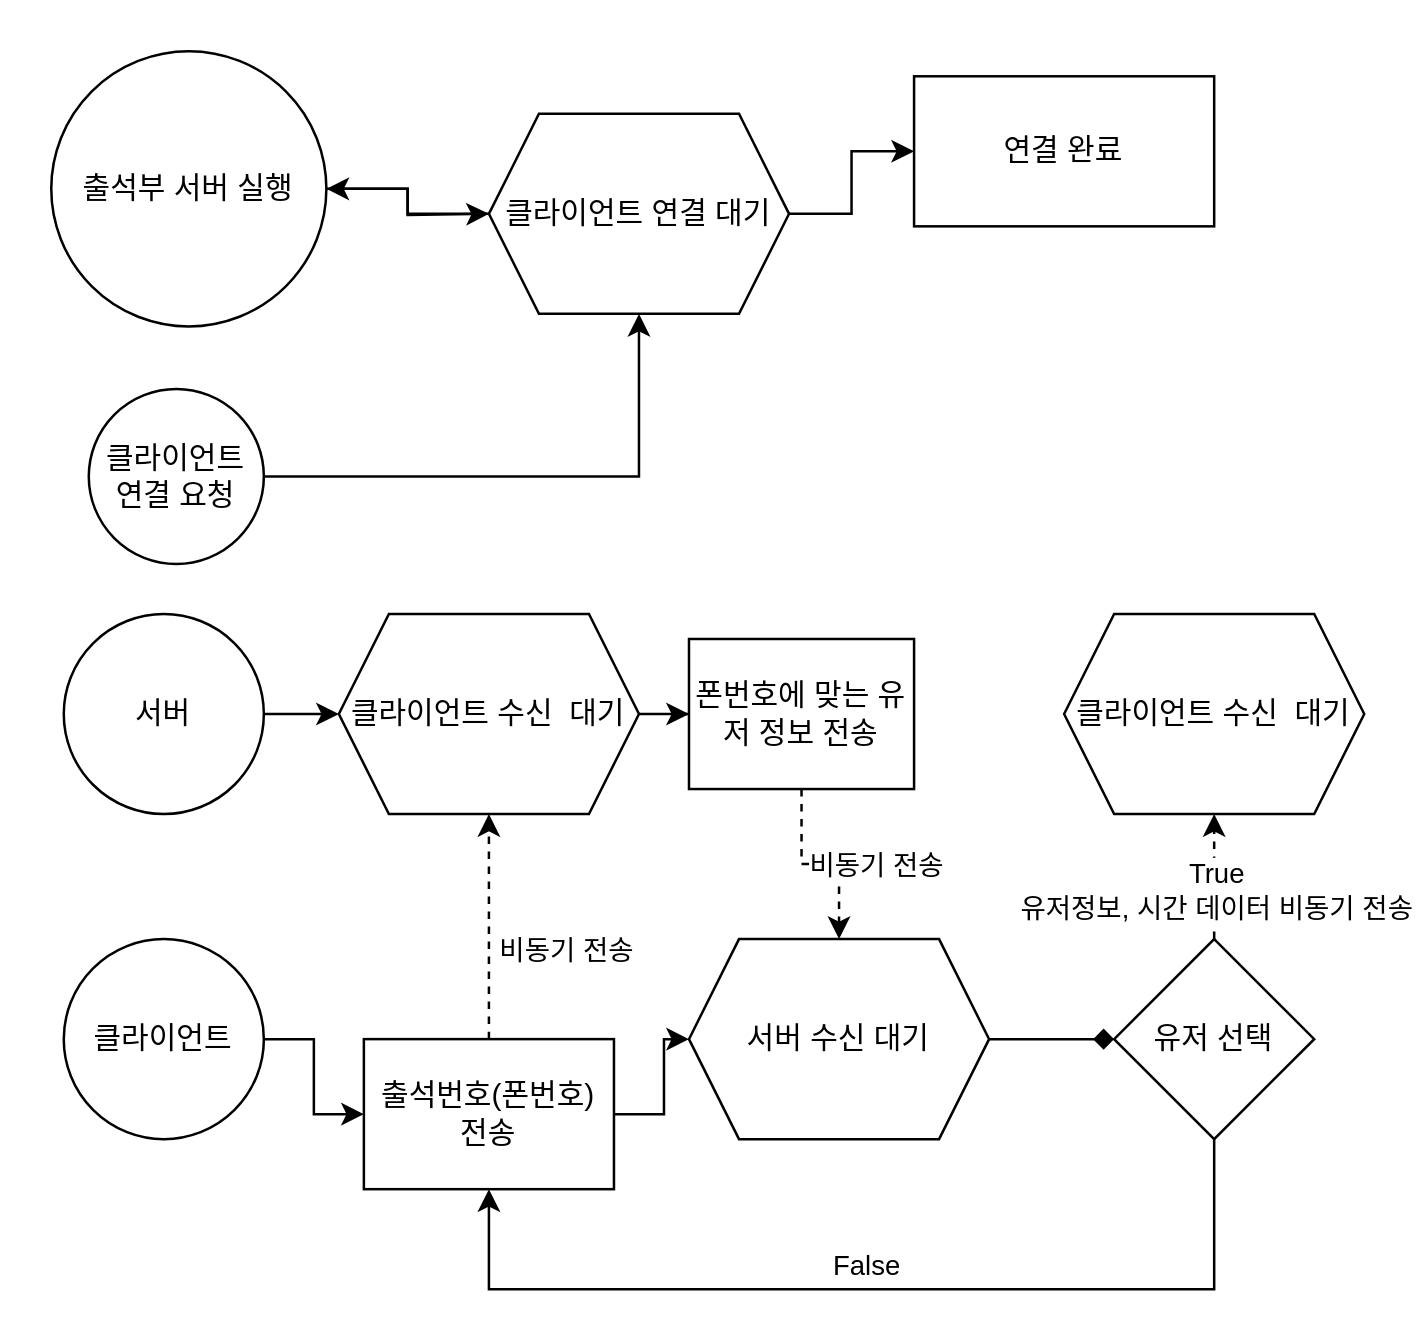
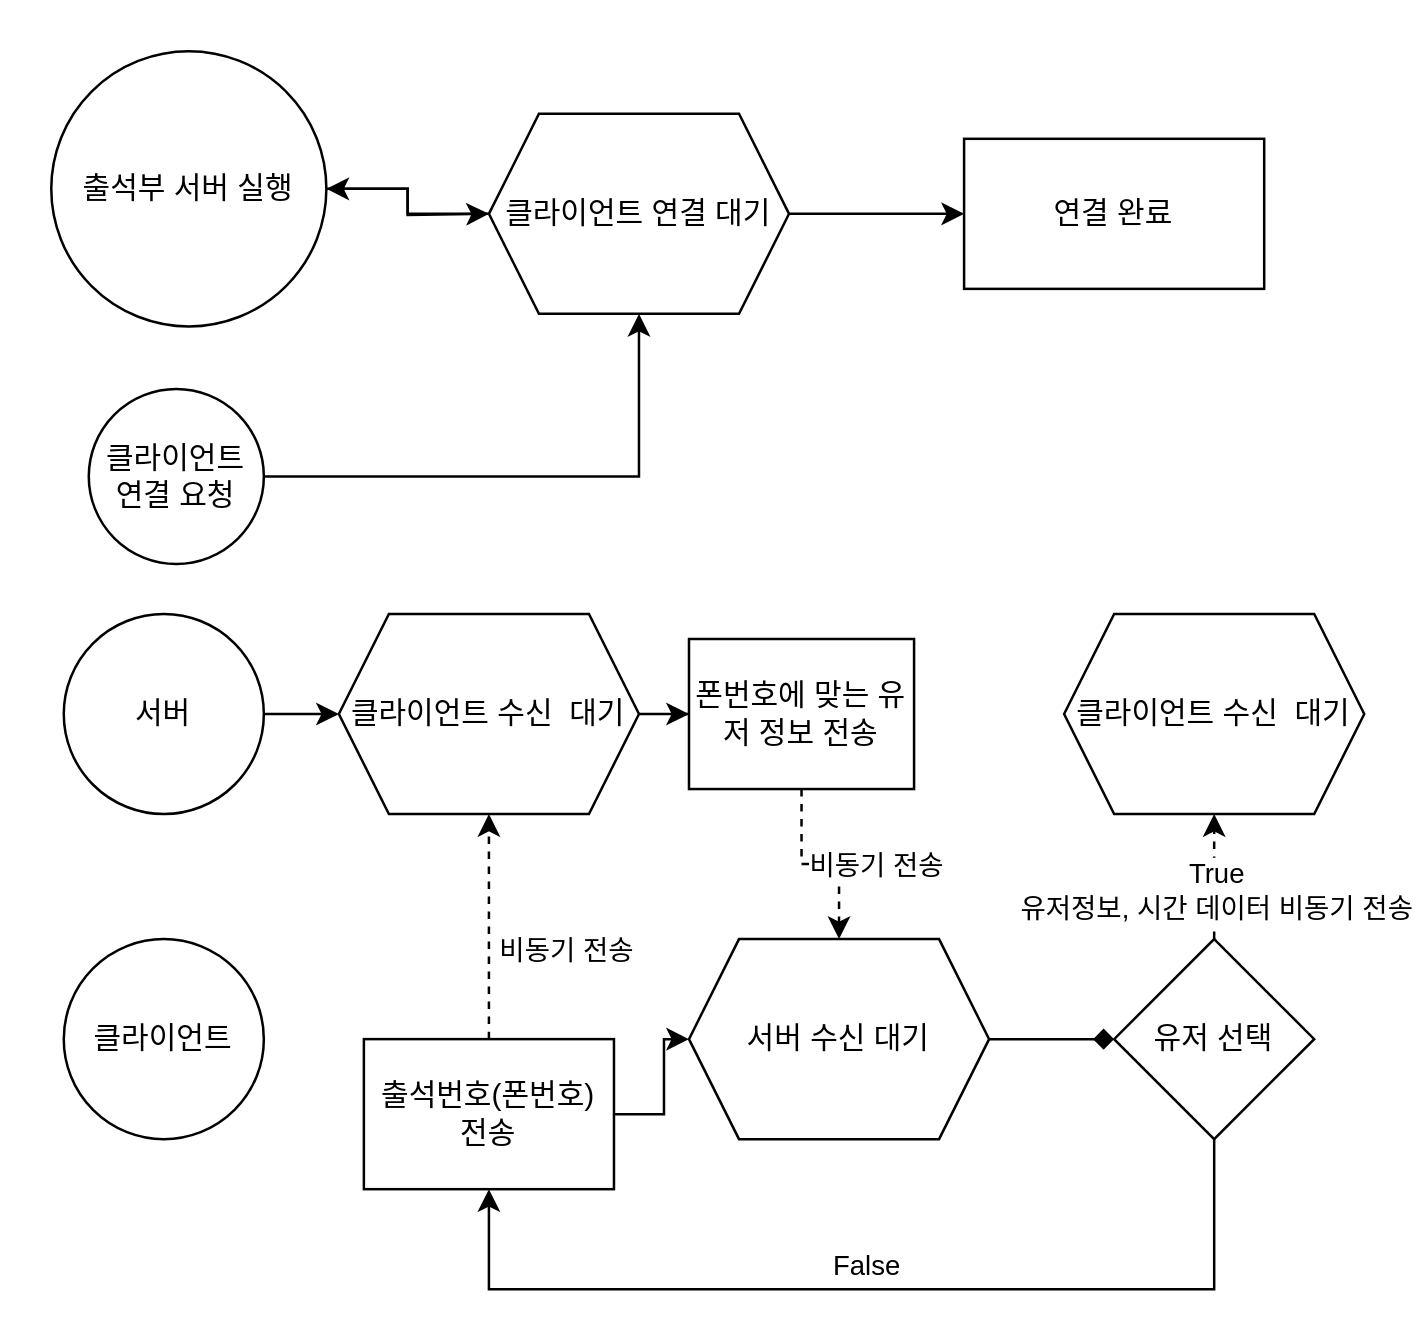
- <mxCell id="9" value="연결 완료" style="rounded=0;whiteSpace=wrap;html=1;" vertex="1" parent="1"><mxGeometry x="365" y="30" width="120" height="60" as="geometry" /></mxCell>
+ <mxCell id="9" value="연결 완료" style="rounded=0;whiteSpace=wrap;html=1;" vertex="1" parent="1"><mxGeometry x="385" y="55" width="120" height="60" as="geometry" /></mxCell>
- <mxCell id="16" style="edgeStyle=orthogonalEdgeStyle;rounded=0;orthogonalLoop=1;jettySize=auto;html=1;" edge="1" parent="1" source="17" target="13"><mxGeometry relative="1" as="geometry" /></mxCell>
